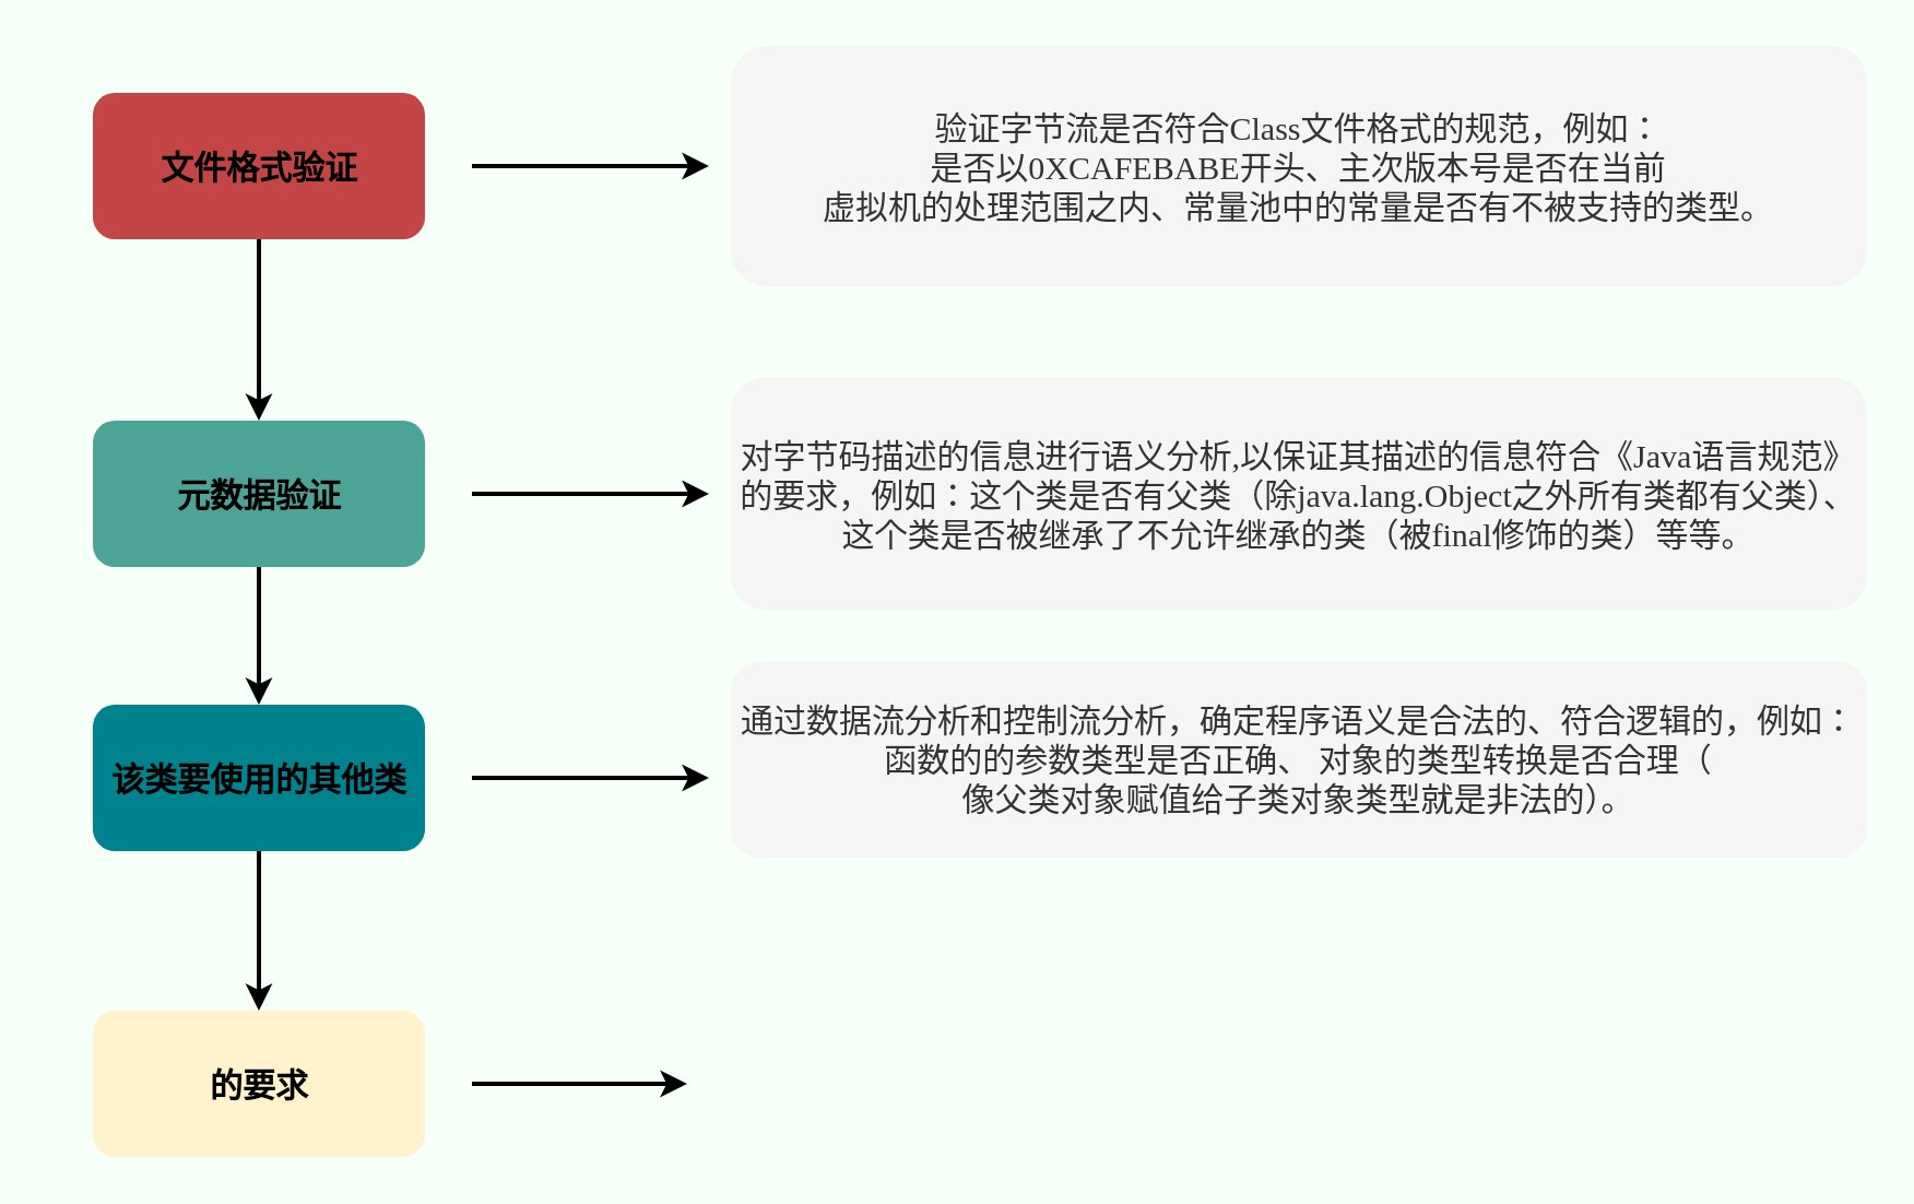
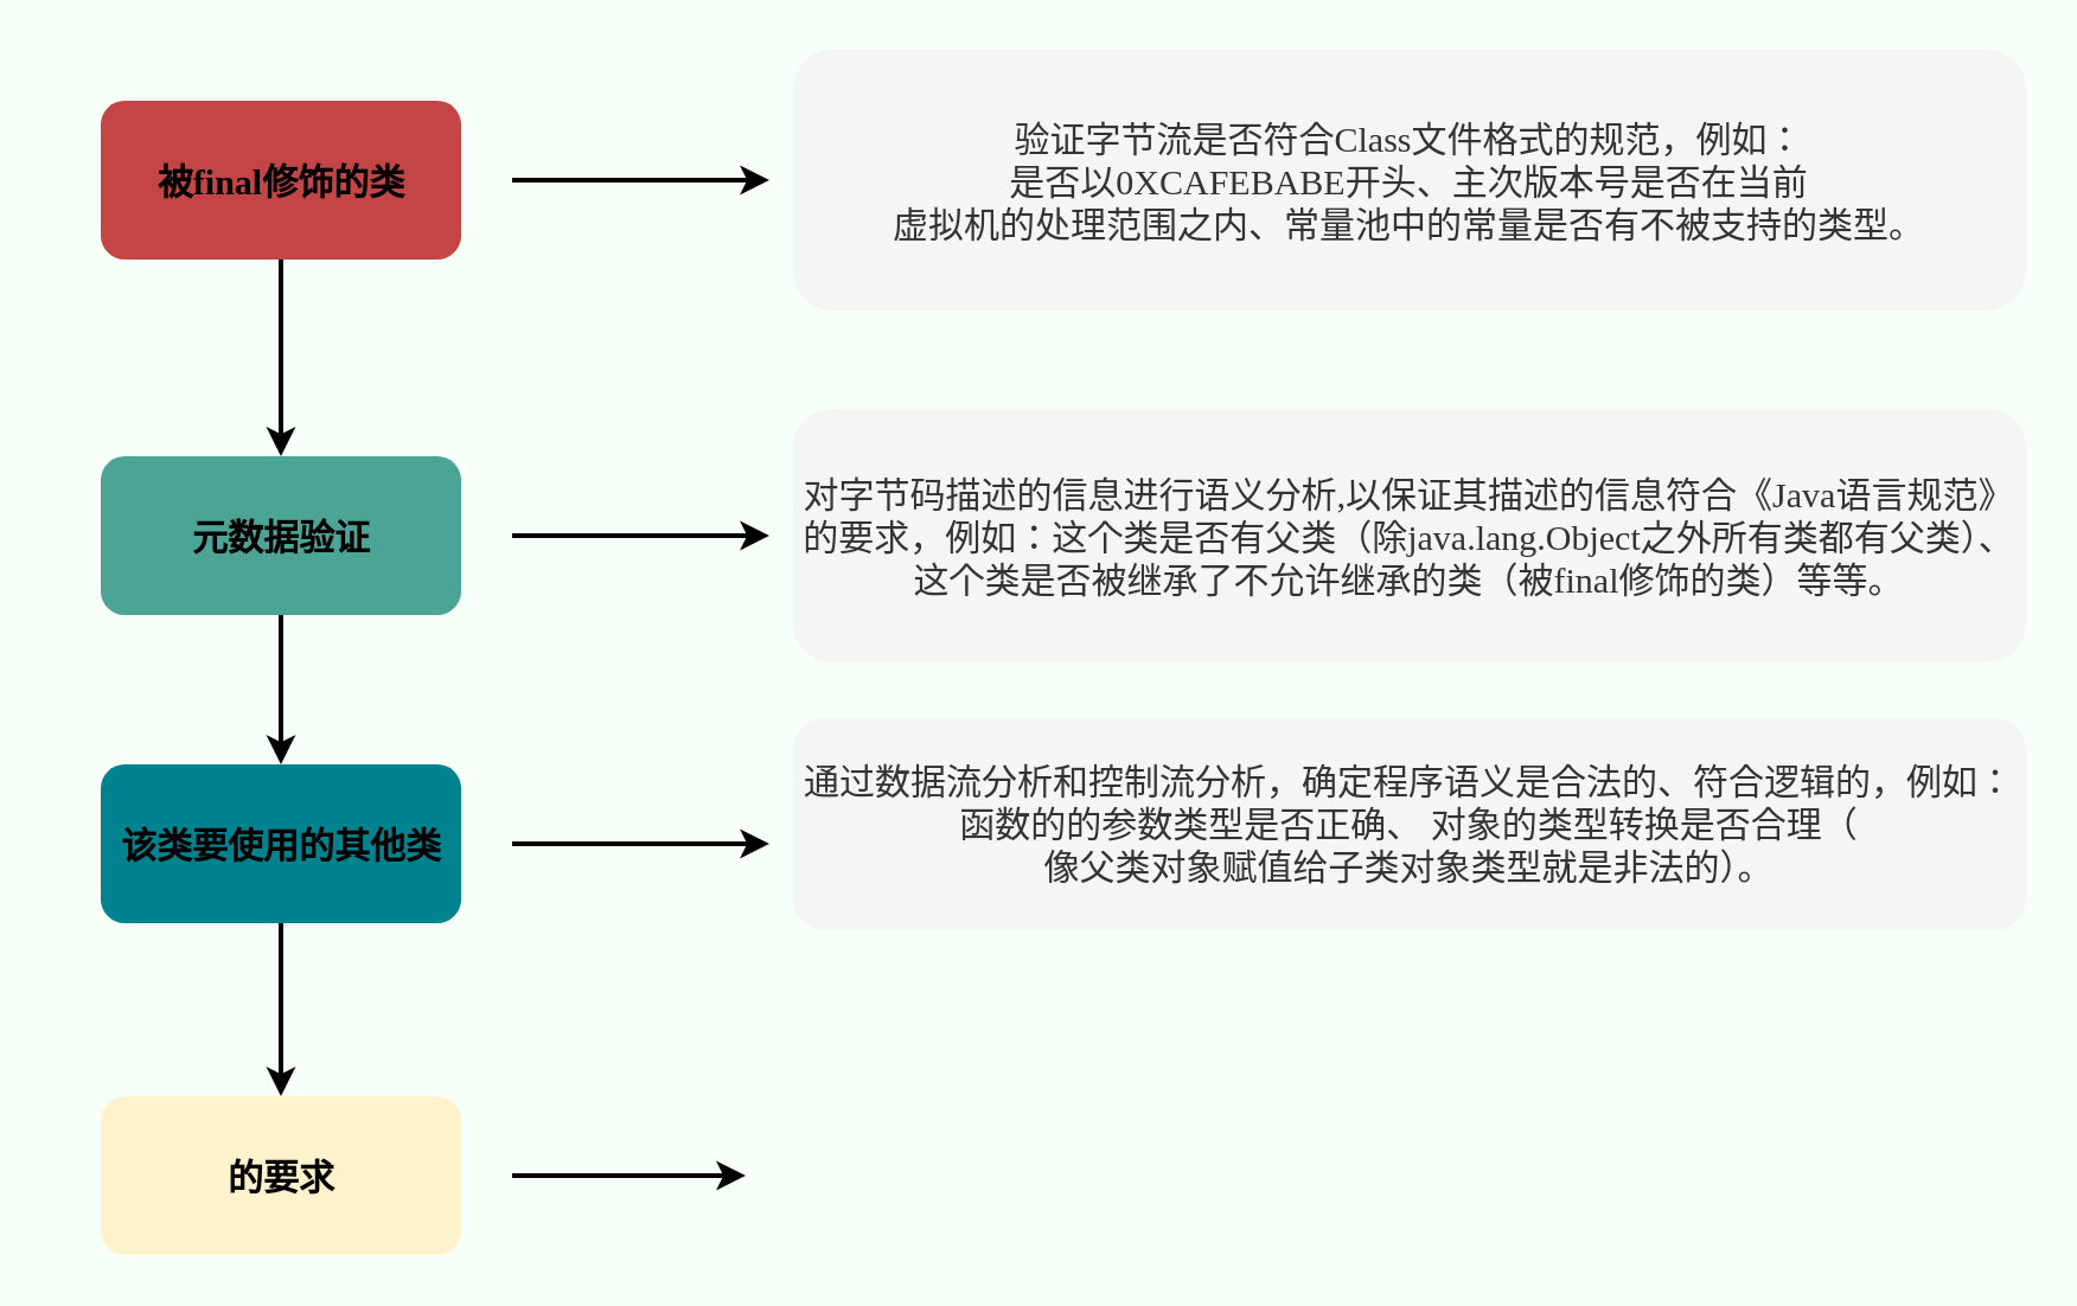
- <mxCell id="5" value="&lt;div style=&quot;orphans: 4; text-align: left;&quot;&gt;&lt;span style=&quot;background-color: initial; font-size: 15px; caret-color: rgb(59, 69, 78);&quot;&gt;&lt;font&gt;&lt;b&gt;文件格式验证&lt;/b&gt;&lt;/font&gt;&lt;/span&gt;&lt;/div&gt;" style="text;html=1;strokeColor=none;fillColor=none;align=center;verticalAlign=middle;whiteSpace=wrap;rounded=0;fontSize=18;fontColor=#000000;fontFamily=JetBrains Mono;fontSource=https%3A%2F%2Ffonts.googleapis.com%2Fcss%3Ffamily%3DJetBrains%2BMono;" vertex="1" parent="1"><mxGeometry x="20.5" y="60.5" width="195" height="30" as="geometry" /></mxCell>
+ <mxCell id="5" value="&lt;div style=&quot;orphans: 4; text-align: left;&quot;&gt;&lt;span style=&quot;background-color: initial; font-size: 15px; caret-color: rgb(59, 69, 78);&quot;&gt;&lt;font&gt;&lt;b&gt;被final修饰的类&lt;/b&gt;&lt;/font&gt;&lt;/span&gt;&lt;/div&gt;" style="text;html=1;strokeColor=none;fillColor=none;align=center;verticalAlign=middle;whiteSpace=wrap;rounded=0;fontSize=18;fontColor=#000000;fontFamily=JetBrains Mono;fontSource=https%3A%2F%2Ffonts.googleapis.com%2Fcss%3Ffamily%3DJetBrains%2BMono;" vertex="1" parent="1"><mxGeometry x="20.5" y="60.5" width="195" height="30" as="geometry" /></mxCell>
